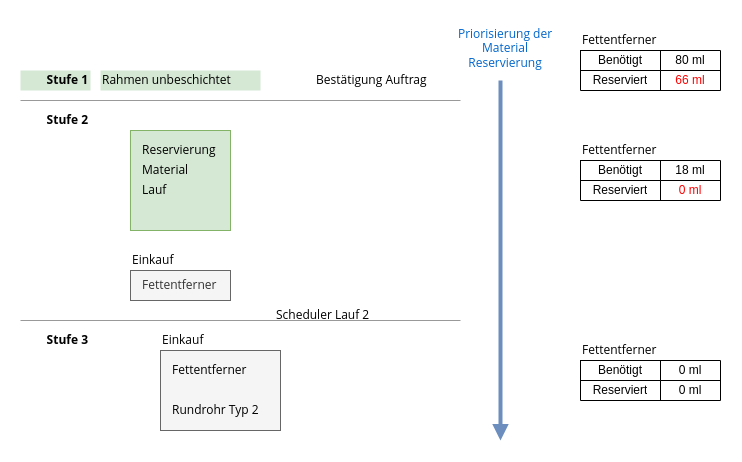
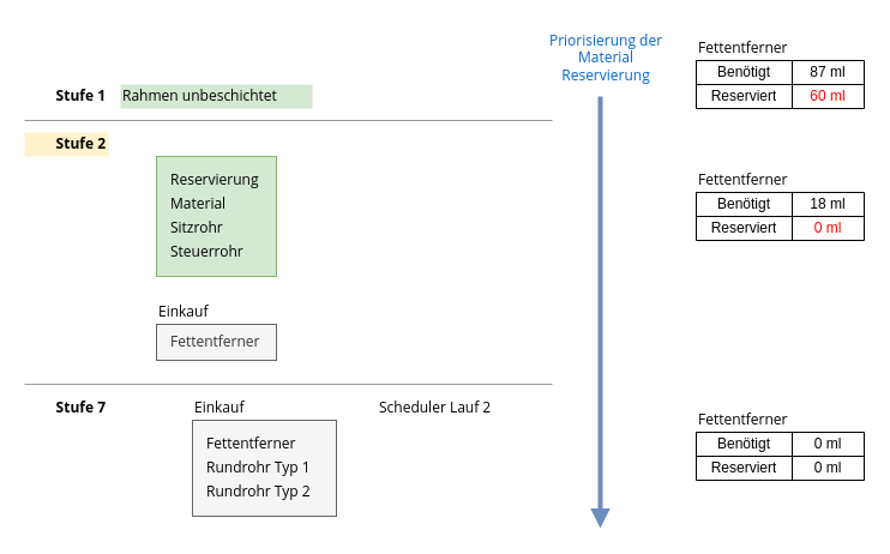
- <mxCell id="35" value="80 ml" style="shape=partialRectangle;html=1;whiteSpace=wrap;connectable=0;fillColor=none;top=0;left=0;bottom=0;right=0;overflow=hidden;" vertex="1" parent="33"><mxGeometry x="80" width="60" height="20" as="geometry" /></mxCell>
+ <mxCell id="35" value="87 ml" style="shape=partialRectangle;html=1;whiteSpace=wrap;connectable=0;fillColor=none;top=0;left=0;bottom=0;right=0;overflow=hidden;" vertex="1" parent="33"><mxGeometry x="80" width="60" height="20" as="geometry" /></mxCell>
- <mxCell id="15" value="Stufe 1" style="rounded=0;whiteSpace=wrap;html=1;fontFamily=Open Sans;strokeColor=none;align=right;fontStyle=1;fillColor=#d5e8d4;" vertex="1" parent="1"><mxGeometry x="20" y="70" width="70" height="20" as="geometry" /></mxCell>
+ <mxCell id="15" value="Stufe 1" style="rounded=0;whiteSpace=wrap;html=1;fontFamily=Open Sans;strokeColor=none;align=right;fontStyle=1" vertex="1" parent="1"><mxGeometry x="20" y="70" width="70" height="20" as="geometry" /></mxCell>
- <mxCell id="8" value="Bestätigung Auftrag" style="rounded=0;whiteSpace=wrap;html=1;fontFamily=Open Sans;align=left;strokeColor=none;fillColor=none;" vertex="1" parent="1"><mxGeometry x="314" y="70" width="120" height="20" as="geometry" /></mxCell>
- <mxCell id="38" value="&lt;font color=&quot;#ff0000&quot;&gt;66 ml&lt;/font&gt;" style="shape=partialRectangle;html=1;whiteSpace=wrap;connectable=0;fillColor=none;top=0;left=0;bottom=0;right=0;overflow=hidden;" vertex="1" parent="36"><mxGeometry x="80" width="60" height="20" as="geometry" /></mxCell>
+ <mxCell id="38" value="&lt;font color=&quot;#ff0000&quot;&gt;60 ml&lt;/font&gt;" style="shape=partialRectangle;html=1;whiteSpace=wrap;connectable=0;fillColor=none;top=0;left=0;bottom=0;right=0;overflow=hidden;" vertex="1" parent="36"><mxGeometry x="80" width="60" height="20" as="geometry" /></mxCell>
- <mxCell id="16" value="Stufe 2" style="rounded=0;whiteSpace=wrap;html=1;fontFamily=Open Sans;strokeColor=none;align=right;fontStyle=1" vertex="1" parent="1"><mxGeometry x="20" y="110" width="70" height="20" as="geometry" /></mxCell>
+ <mxCell id="16" value="Stufe 2" style="rounded=0;whiteSpace=wrap;html=1;fontFamily=Open Sans;strokeColor=none;align=right;fontStyle=1;fillColor=#fff2cc;" vertex="1" parent="1"><mxGeometry x="20" y="110" width="70" height="20" as="geometry" /></mxCell>
- <mxCell id="5" value="Lauf" style="rounded=0;whiteSpace=wrap;html=1;fontFamily=Open Sans;strokeColor=none;align=left;fillColor=none;" vertex="1" parent="1"><mxGeometry x="140" y="180" width="90" height="20" as="geometry" /></mxCell>
+ <mxCell id="5" value="Sitzrohr" style="rounded=0;whiteSpace=wrap;html=1;fontFamily=Open Sans;strokeColor=none;align=left;fillColor=none;" vertex="1" parent="1"><mxGeometry x="140" y="180" width="90" height="20" as="geometry" /></mxCell>
+ <mxCell id="4" value="Steuerrohr" style="rounded=0;whiteSpace=wrap;html=1;fontFamily=Open Sans;strokeColor=none;align=left;fillColor=none;" vertex="1" parent="1"><mxGeometry x="140" y="200" width="90" height="20" as="geometry" /></mxCell>
- <mxCell id="9" value="Scheduler Lauf 2" style="rounded=0;whiteSpace=wrap;html=1;fontFamily=Open Sans;align=left;strokeColor=none;fillColor=none;" vertex="1" parent="1"><mxGeometry x="274" y="305" width="120" height="20" as="geometry" /></mxCell>
+ <mxCell id="9" value="Scheduler Lauf 2" style="rounded=0;whiteSpace=wrap;html=1;fontFamily=Open Sans;align=left;strokeColor=none;fillColor=none;" vertex="1" parent="1"><mxGeometry x="314" y="330" width="120" height="20" as="geometry" /></mxCell>
- <mxCell id="17" value="Stufe 3" style="rounded=0;whiteSpace=wrap;html=1;fontFamily=Open Sans;strokeColor=none;align=right;fontStyle=1" vertex="1" parent="1"><mxGeometry x="20" y="330" width="70" height="20" as="geometry" /></mxCell>
+ <mxCell id="17" value="Stufe 7" style="rounded=0;whiteSpace=wrap;html=1;fontFamily=Open Sans;strokeColor=none;align=right;fontStyle=1" vertex="1" parent="1"><mxGeometry x="20" y="330" width="70" height="20" as="geometry" /></mxCell>
+ <mxCell id="23" value="Rundrohr Typ 1" style="rounded=0;whiteSpace=wrap;html=1;fontFamily=Open Sans;strokeColor=none;align=left;fillColor=none;" vertex="1" parent="1"><mxGeometry x="170" y="380" width="100" height="20" as="geometry" /></mxCell>
